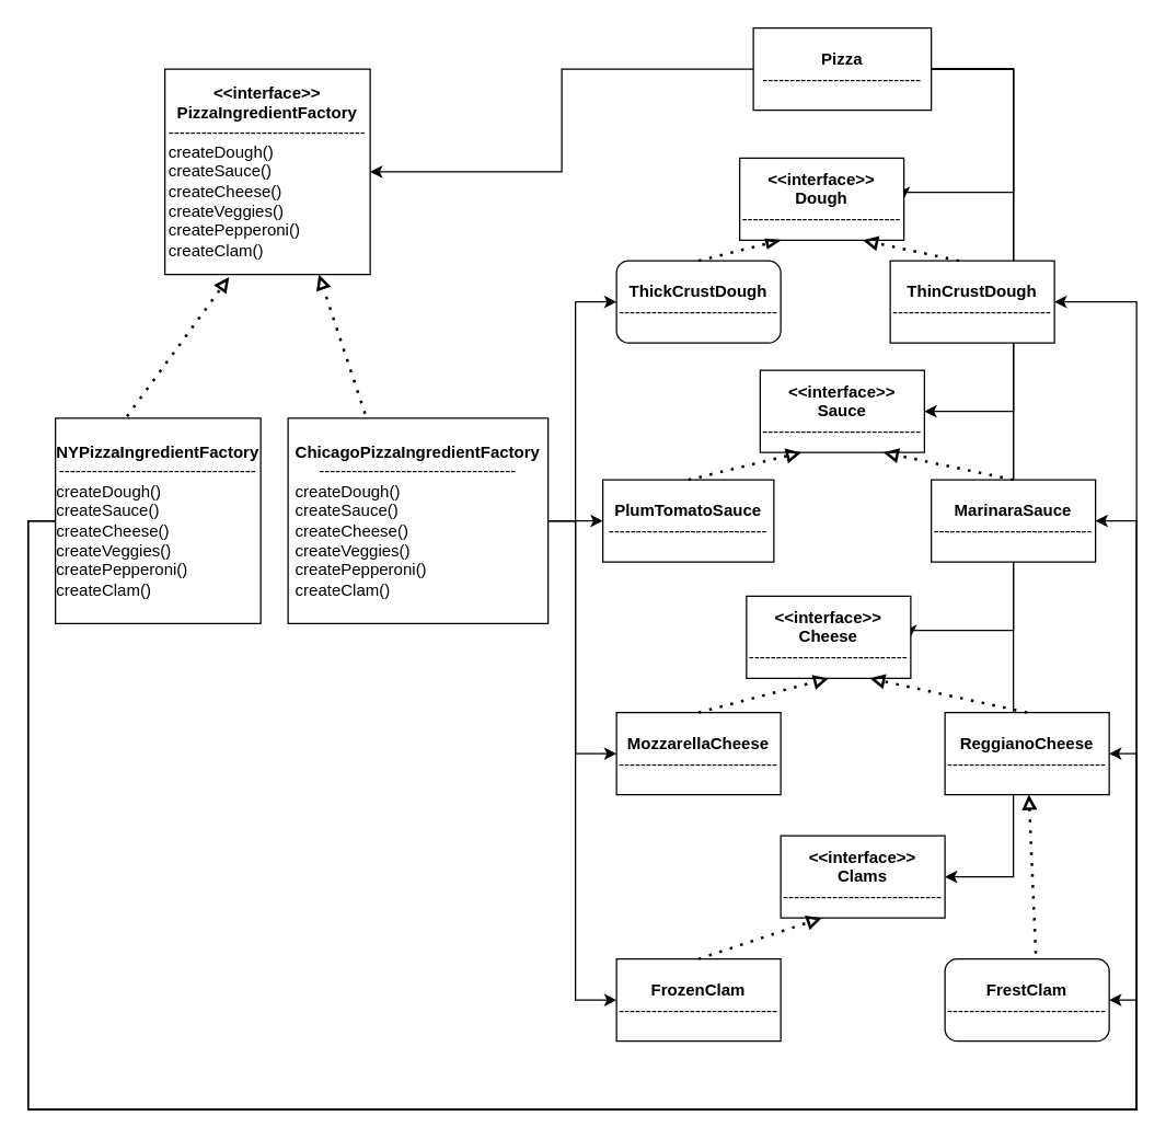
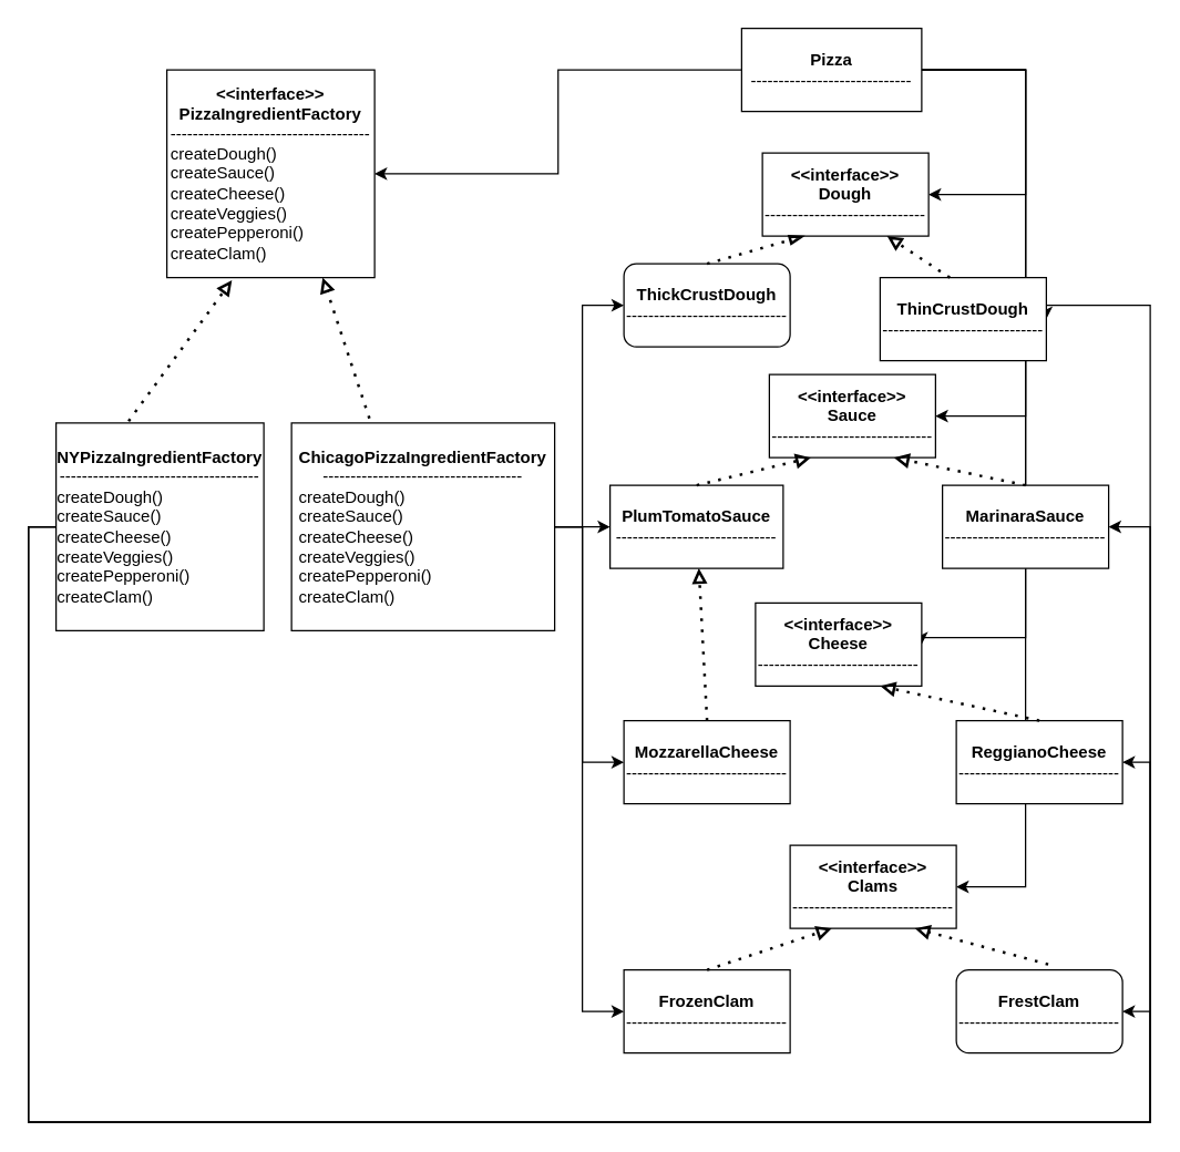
- <mxCell id="8" value="&lt;b&gt;Pizza&lt;/b&gt;&lt;br&gt;-----------------------------" style="rounded=0;whiteSpace=wrap;html=1;" vertex="1" parent="1"><mxGeometry x="550" y="20" width="130" height="60" as="geometry" /></mxCell>
+ <mxCell id="8" value="&lt;b&gt;Pizza&lt;/b&gt;&lt;br&gt;-----------------------------" style="rounded=0;whiteSpace=wrap;html=1;" vertex="1" parent="1"><mxGeometry x="535" y="20" width="130" height="60" as="geometry" /></mxCell>
- <mxCell id="19" value="&lt;b&gt;&amp;lt;&amp;lt;interface&amp;gt;&amp;gt;&lt;br&gt;Dough&lt;br&gt;&lt;/b&gt;-----------------------------" style="rounded=0;whiteSpace=wrap;html=1;" vertex="1" parent="1"><mxGeometry x="540" y="115" width="120" height="60" as="geometry" /></mxCell>
+ <mxCell id="19" value="&lt;b&gt;&amp;lt;&amp;lt;interface&amp;gt;&amp;gt;&lt;br&gt;Dough&lt;br&gt;&lt;/b&gt;-----------------------------" style="rounded=0;whiteSpace=wrap;html=1;" vertex="1" parent="1"><mxGeometry x="550" y="110" width="120" height="60" as="geometry" /></mxCell>
- <mxCell id="21" value="&lt;b&gt;ThinCrustDough&lt;br&gt;&lt;/b&gt;-----------------------------" style="rounded=0;whiteSpace=wrap;html=1;" vertex="1" parent="1"><mxGeometry x="650" y="190" width="120" height="60" as="geometry" /></mxCell>
+ <mxCell id="21" value="&lt;b&gt;ThinCrustDough&lt;br&gt;&lt;/b&gt;-----------------------------" style="rounded=0;whiteSpace=wrap;html=1;" vertex="1" parent="1"><mxGeometry x="635" y="200" width="120" height="60" as="geometry" /></mxCell>
- <mxCell id="37" value="" style="endArrow=block;dashed=1;html=1;dashPattern=1 3;strokeWidth=2;rounded=0;exitX=0.5;exitY=0;exitDx=0;exitDy=0;entryX=0.5;entryY=1;entryDx=0;entryDy=0;endFill=0;" edge="1" parent="1" source="27" target="25"><mxGeometry width="50" height="50" relative="1" as="geometry"><mxPoint x="570" y="530" as="sourcePoint" /><mxPoint x="620" y="480" as="targetPoint" /></mxGeometry></mxCell>
+ <mxCell id="37" value="" style="endArrow=block;dashed=1;html=1;dashPattern=1 3;strokeWidth=2;rounded=0;exitX=0.5;exitY=0;exitDx=0;exitDy=0;endFill=0;" edge="1" parent="1" source="27" target="23"><mxGeometry width="50" height="50" relative="1" as="geometry"><mxPoint x="570" y="530" as="sourcePoint" /><mxPoint x="620" y="480" as="targetPoint" /></mxGeometry></mxCell>
- <mxCell id="40" value="" style="endArrow=block;dashed=1;html=1;dashPattern=1 3;strokeWidth=2;rounded=0;exitX=0.553;exitY=-0.067;exitDx=0;exitDy=0;exitPerimeter=0;endFill=0;" edge="1" parent="1" source="30" target="28"><mxGeometry width="50" height="50" relative="1" as="geometry"><mxPoint x="440" y="580" as="sourcePoint" /><mxPoint x="490" y="530" as="targetPoint" /></mxGeometry></mxCell>
+ <mxCell id="40" value="" style="endArrow=block;dashed=1;html=1;dashPattern=1 3;strokeWidth=2;rounded=0;exitX=0.553;exitY=-0.067;exitDx=0;exitDy=0;exitPerimeter=0;entryX=0.75;entryY=1;entryDx=0;entryDy=0;endFill=0;" edge="1" parent="1" source="30" target="26"><mxGeometry width="50" height="50" relative="1" as="geometry"><mxPoint x="440" y="580" as="sourcePoint" /><mxPoint x="490" y="530" as="targetPoint" /></mxGeometry></mxCell>
